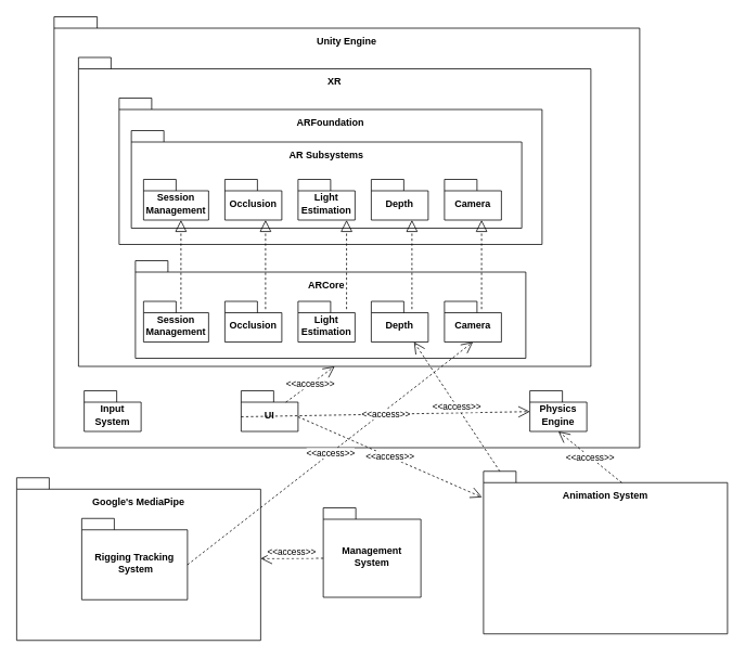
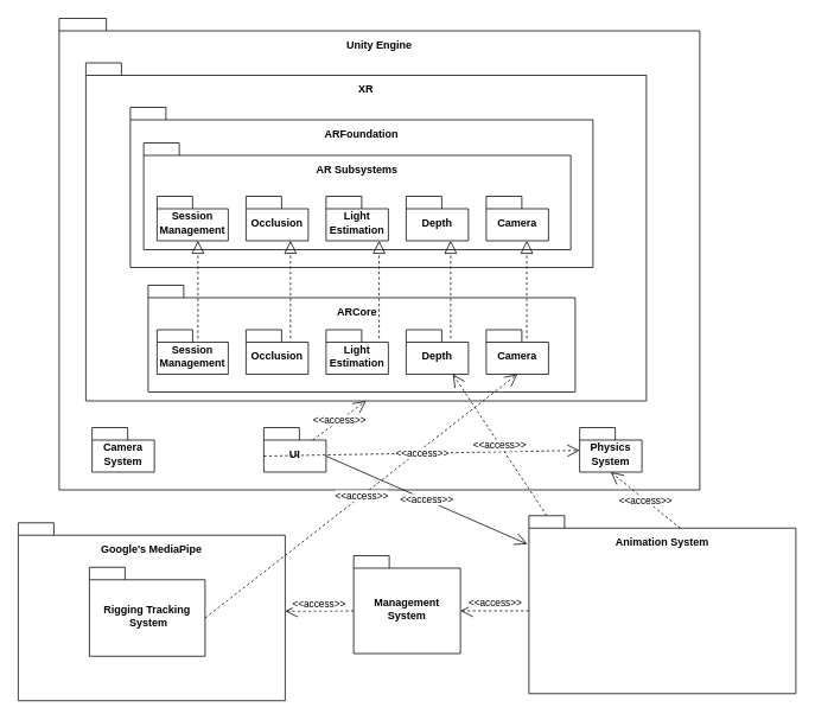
- <mxCell id="8" value="Input System" style="shape=folder;fontStyle=1;spacingTop=10;tabWidth=40;tabHeight=14;tabPosition=left;html=1;whiteSpace=wrap;" parent="1" vertex="1"><mxGeometry x="103" y="480" width="70" height="50" as="geometry" /></mxCell>
+ <mxCell id="8" value="Camera System" style="shape=folder;fontStyle=1;spacingTop=10;tabWidth=40;tabHeight=14;tabPosition=left;html=1;whiteSpace=wrap;" parent="1" vertex="1"><mxGeometry x="103" y="480" width="70" height="50" as="geometry" /></mxCell>
- <mxCell id="4" value="Physics&lt;br&gt;Engine" style="shape=folder;fontStyle=1;spacingTop=10;tabWidth=40;tabHeight=14;tabPosition=left;html=1;whiteSpace=wrap;" parent="1" vertex="1"><mxGeometry x="651" y="480" width="70" height="50" as="geometry" /></mxCell>
+ <mxCell id="4" value="Physics&lt;br&gt;System" style="shape=folder;fontStyle=1;spacingTop=10;tabWidth=40;tabHeight=14;tabPosition=left;html=1;whiteSpace=wrap;" parent="1" vertex="1"><mxGeometry x="651" y="480" width="70" height="50" as="geometry" /></mxCell>
- <mxCell id="36" value="&amp;lt;&amp;lt;access&amp;gt;&amp;gt;" style="endArrow=open;endSize=12;dashed=1;html=1;rounded=0;entryX=-0.006;entryY=0.16;entryDx=0;entryDy=0;entryPerimeter=0;exitX=0;exitY=0;exitDx=70;exitDy=32;exitPerimeter=0;" edge="1" parent="1" source="3" target="6"><mxGeometry width="160" relative="1" as="geometry"><mxPoint x="176" y="522" as="sourcePoint" /><mxPoint x="276" y="522" as="targetPoint" /><mxPoint as="offset" /></mxGeometry></mxCell>
+ <mxCell id="36" value="&amp;lt;&amp;lt;access&amp;gt;&amp;gt;" style="endArrow=open;endSize=12;dashed=0;html=1;rounded=0;entryX=-0.006;entryY=0.16;entryDx=0;entryDy=0;entryPerimeter=0;exitX=0;exitY=0;exitDx=70;exitDy=32;exitPerimeter=0;" edge="1" parent="1" source="3" target="6"><mxGeometry width="160" relative="1" as="geometry"><mxPoint x="176" y="522" as="sourcePoint" /><mxPoint x="276" y="522" as="targetPoint" /><mxPoint as="offset" /></mxGeometry></mxCell>
+ <mxCell id="32" value="&amp;lt;&amp;lt;access&amp;gt;&amp;gt;" style="endArrow=open;endSize=12;dashed=1;html=1;rounded=0;exitX=0;exitY=0;exitDx=0;exitDy=107;exitPerimeter=0;entryX=0;entryY=0;entryDx=120;entryDy=62;entryPerimeter=0;spacingBottom=18;" parent="1" source="6" target="28" edge="1"><mxGeometry x="-0.007" width="160" relative="1" as="geometry"><mxPoint x="416" y="757" as="sourcePoint" /><mxPoint x="366" y="755" as="targetPoint" /><mxPoint as="offset" /></mxGeometry></mxCell>
